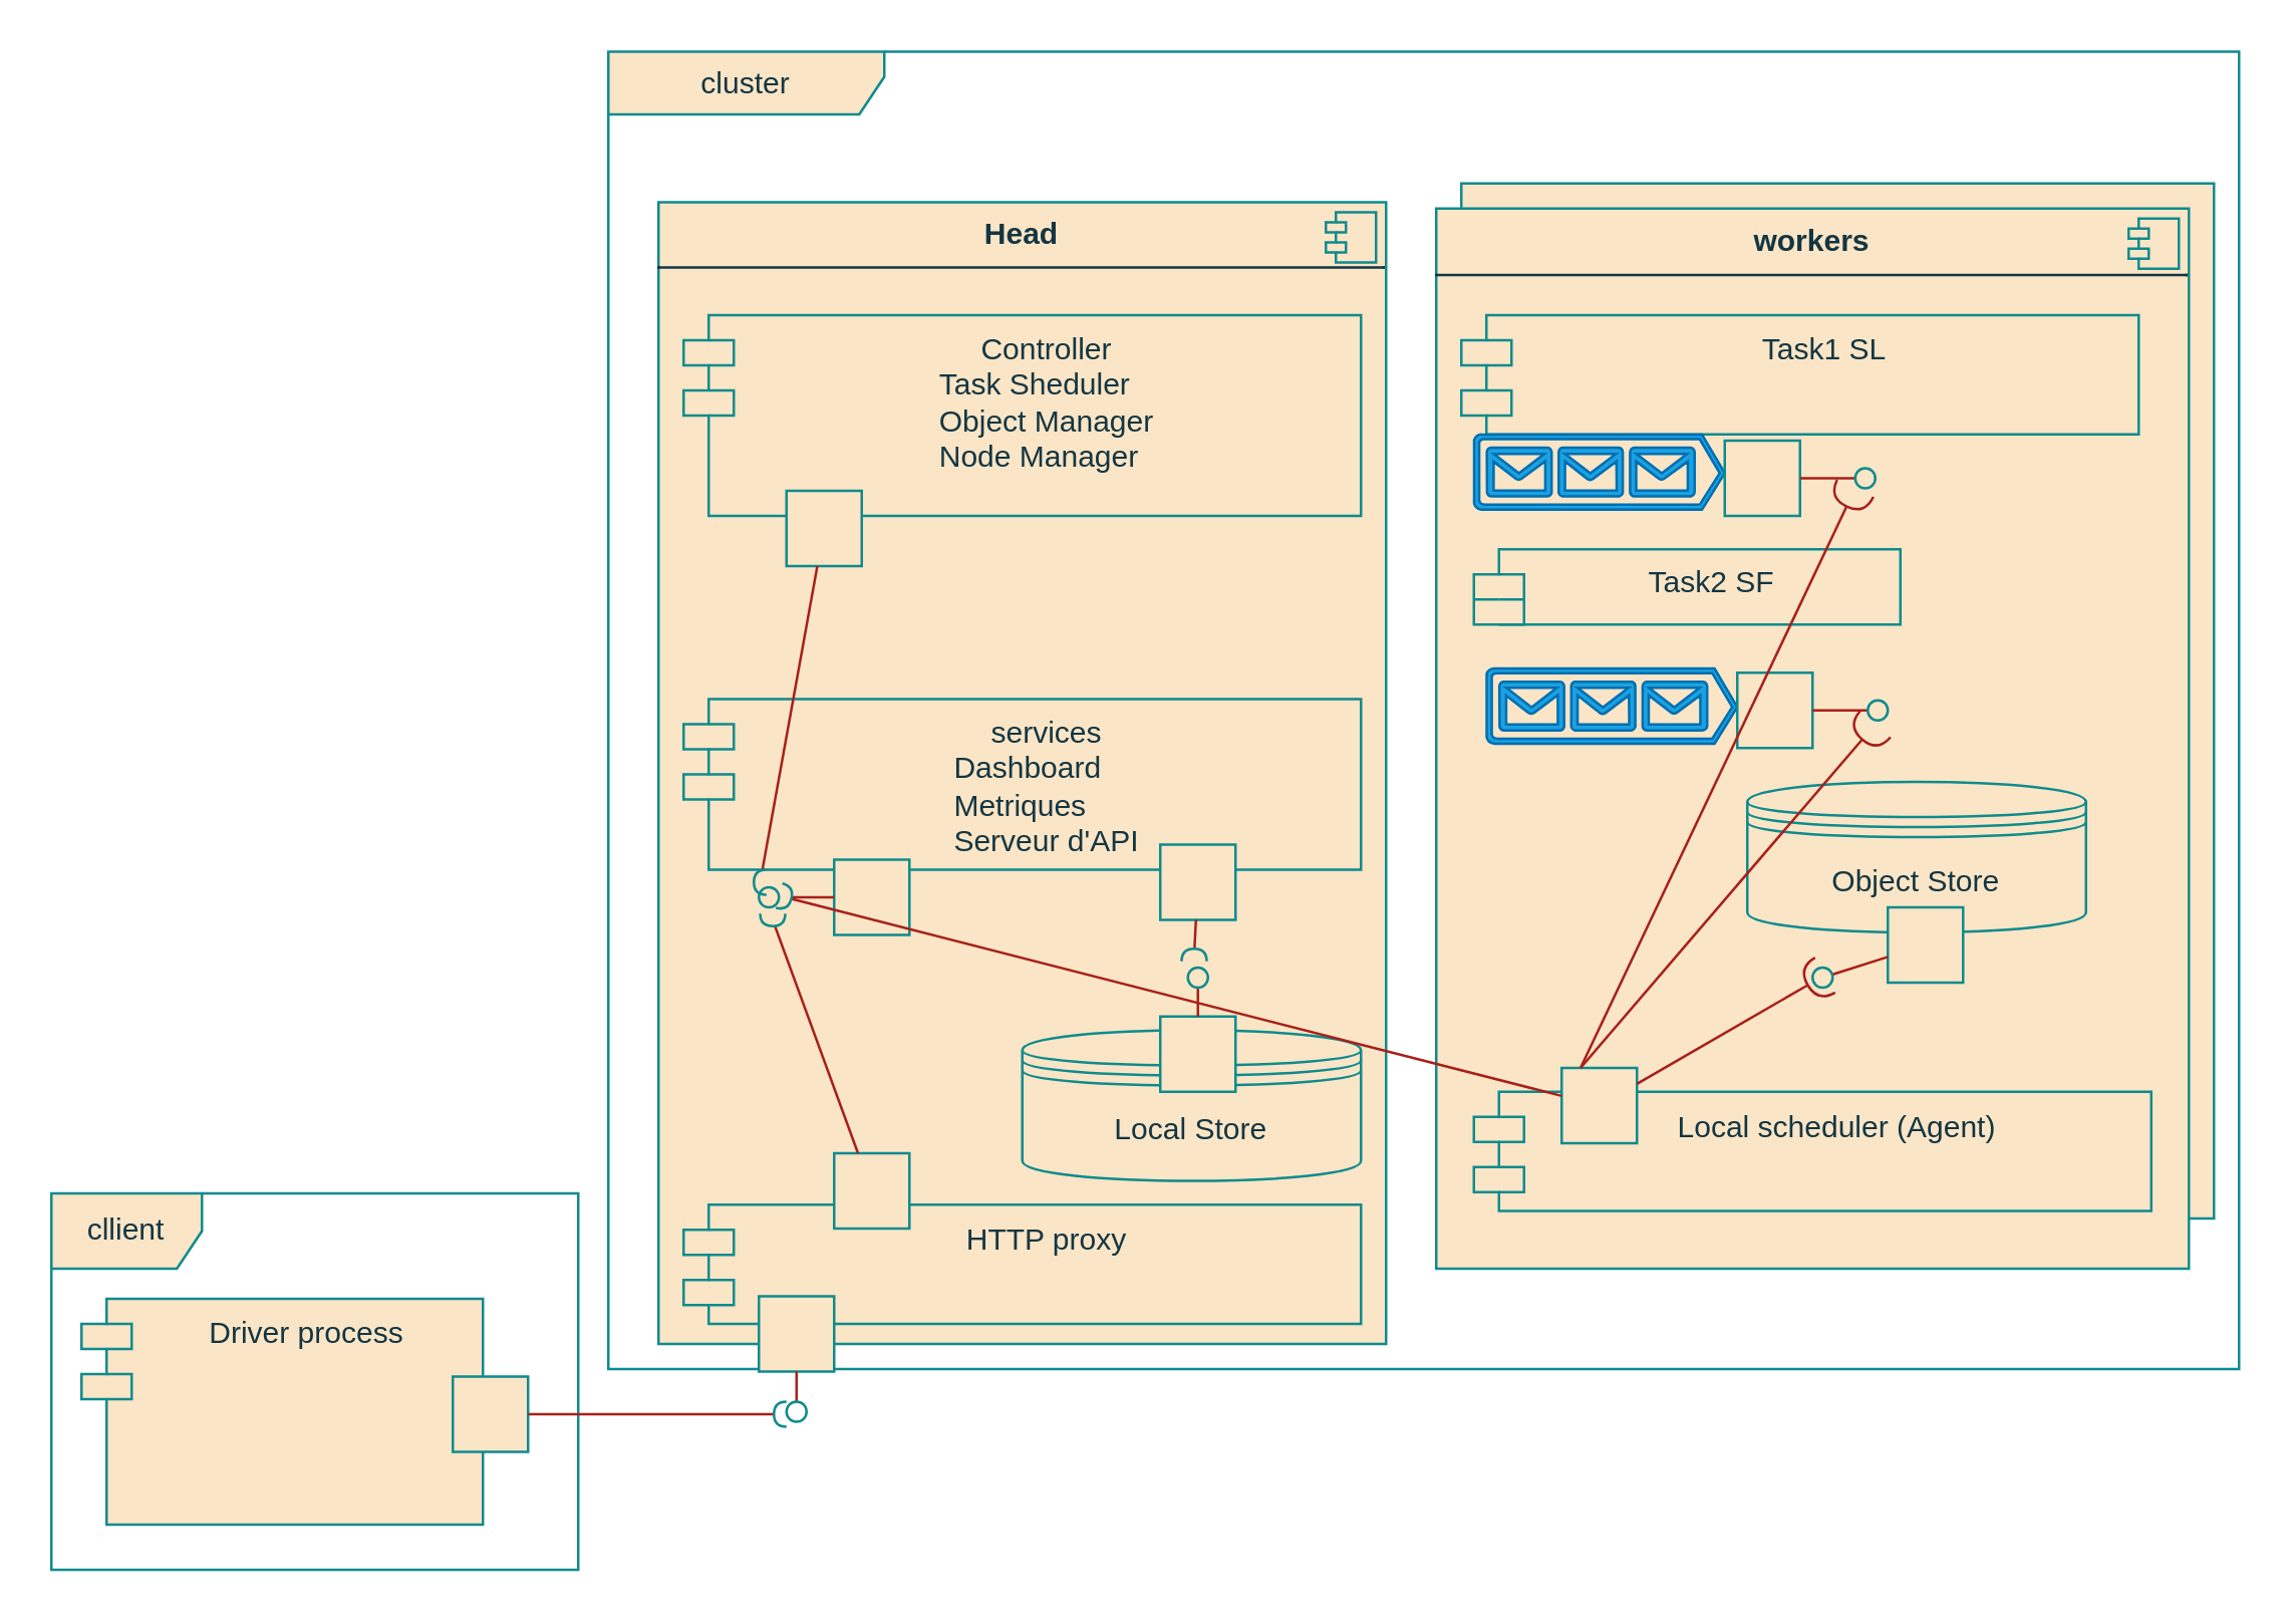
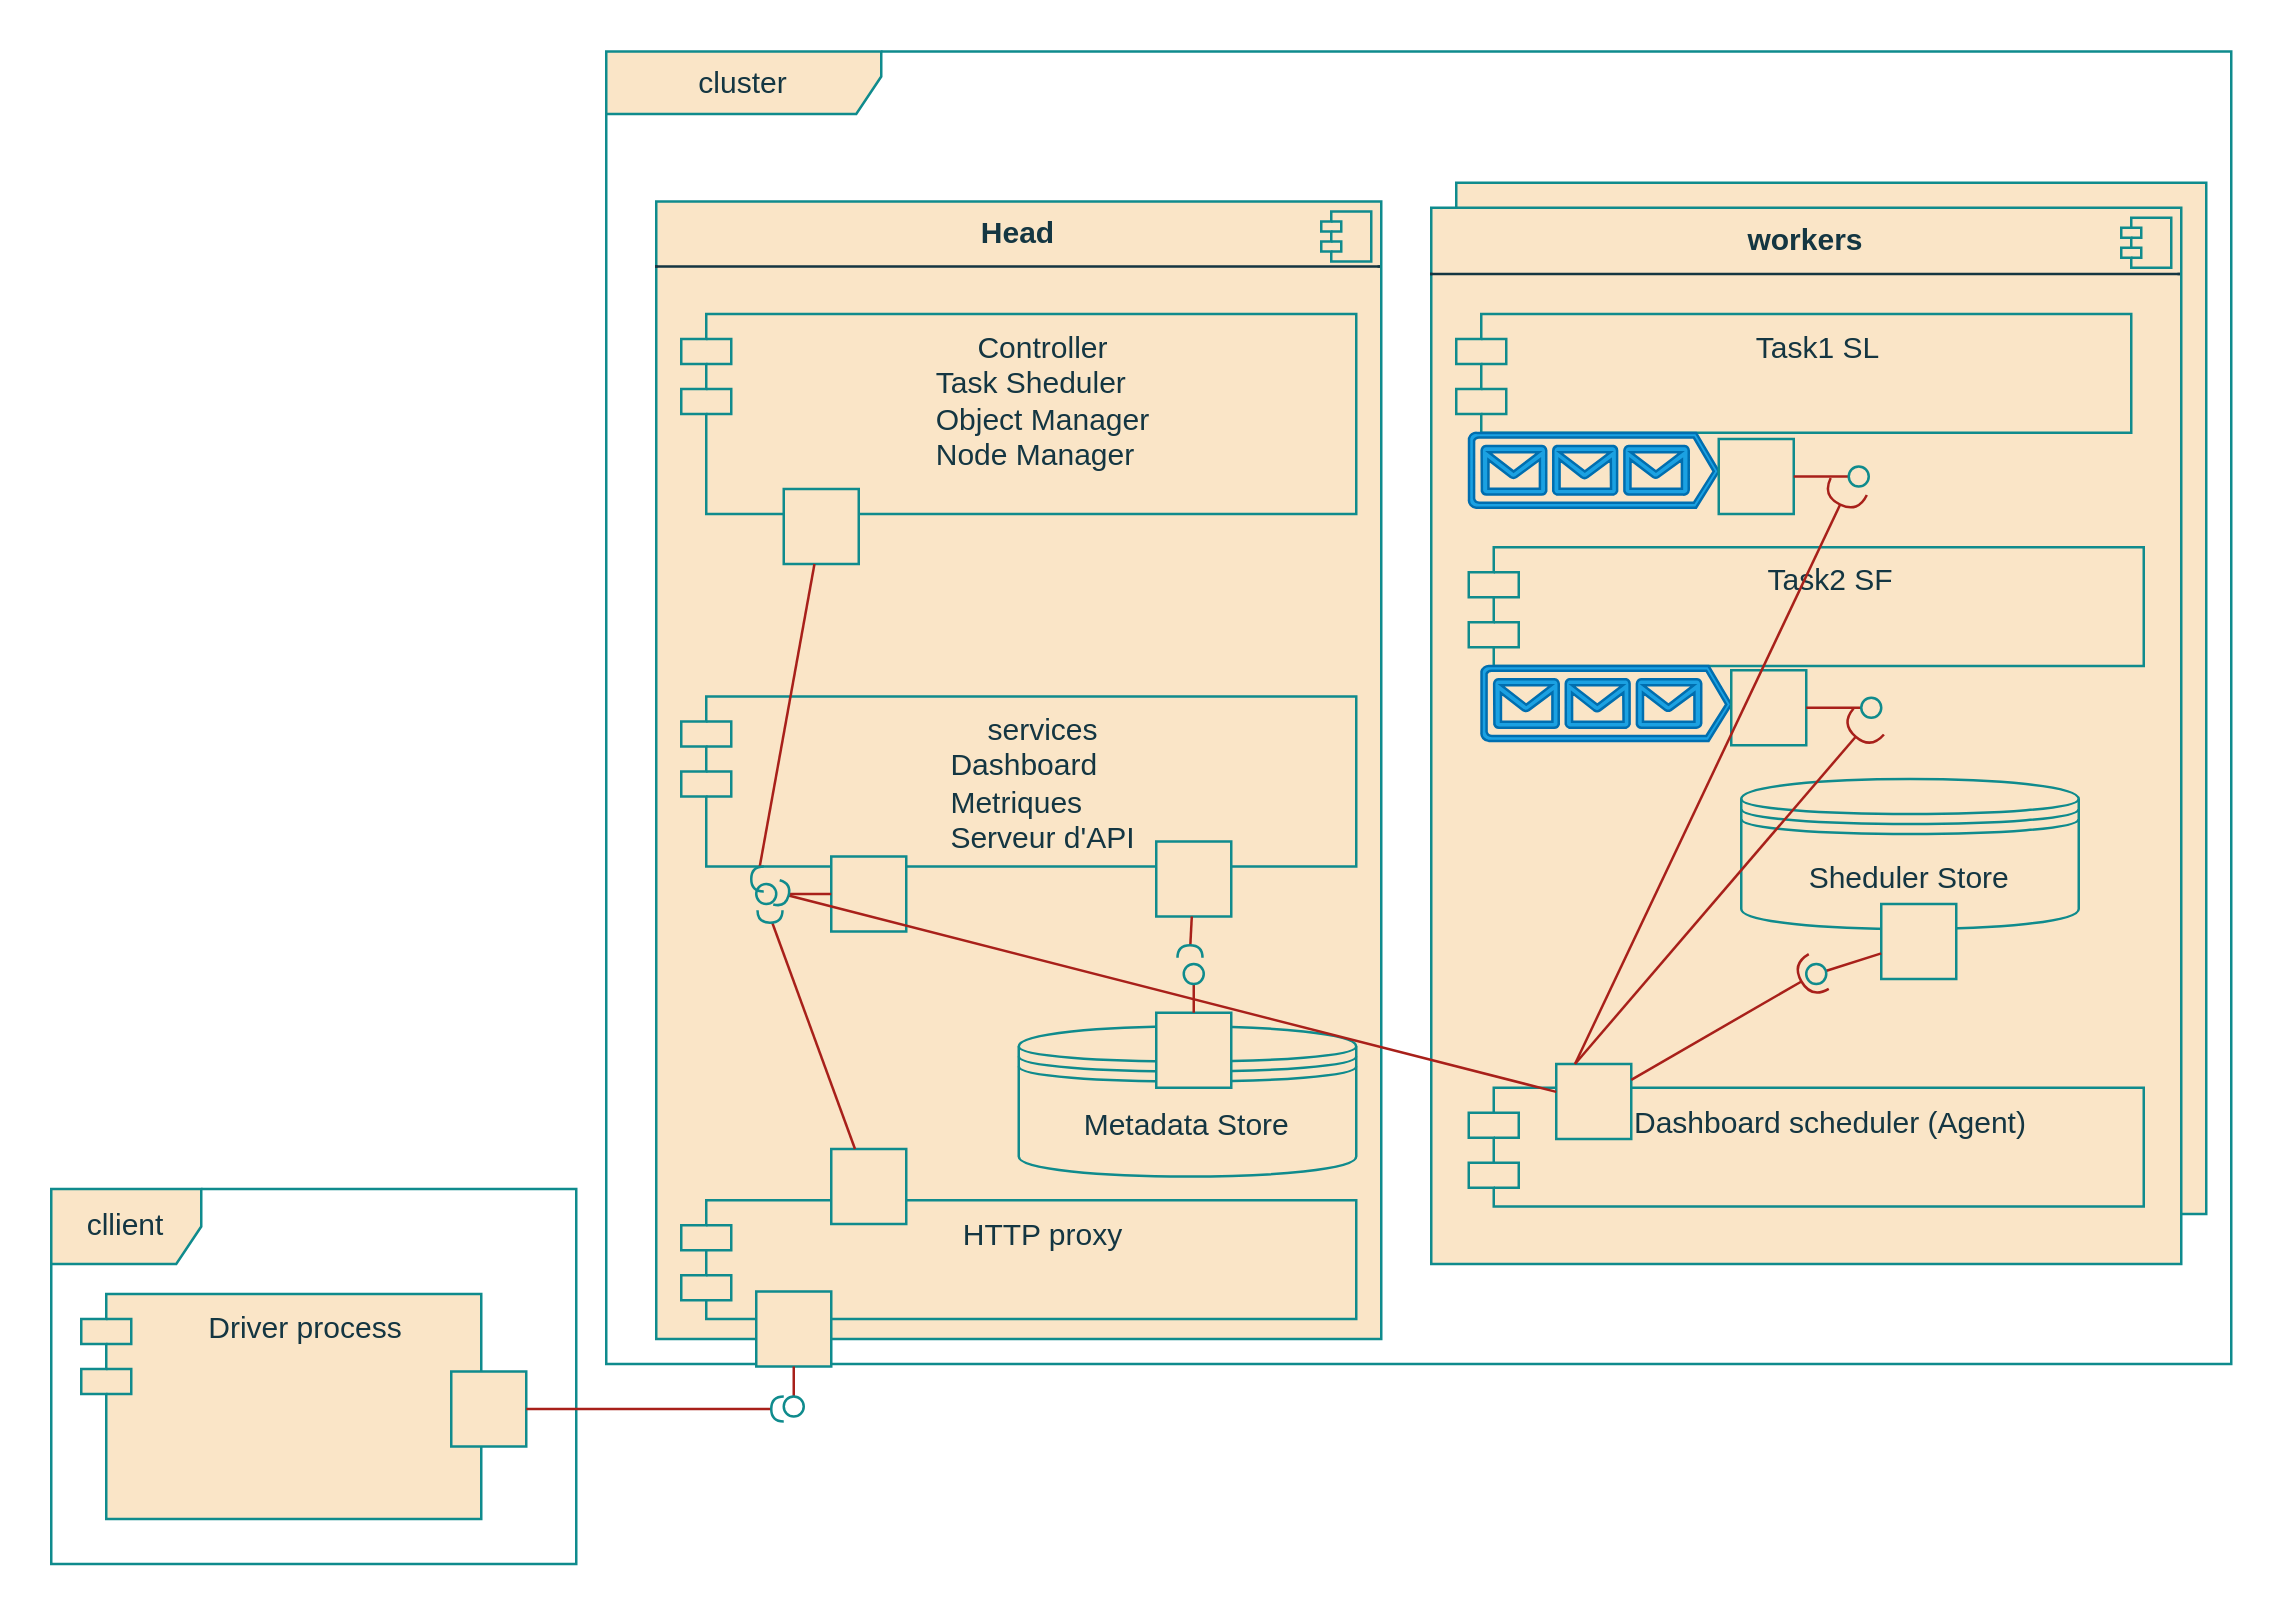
- <mxCell id="29" value="Task2 SF" style="shape=module;align=left;spacingLeft=20;align=center;verticalAlign=top;whiteSpace=wrap;html=1;labelBackgroundColor=none;fillColor=#FAE5C7;strokeColor=#0F8B8D;fontColor=#143642;" vertex="1" parent="1"><mxGeometry x="587" y="218.25" width="170" height="30" as="geometry" /></mxCell>
+ <mxCell id="29" value="Task2 SF" style="shape=module;align=left;spacingLeft=20;align=center;verticalAlign=top;whiteSpace=wrap;html=1;labelBackgroundColor=none;fillColor=#FAE5C7;strokeColor=#0F8B8D;fontColor=#143642;" vertex="1" parent="1"><mxGeometry x="587" y="218.25" width="270" height="47.5" as="geometry" /></mxCell>
- <mxCell id="32" value="Object Store" style="shape=datastore;whiteSpace=wrap;html=1;labelBackgroundColor=none;fillColor=#FAE5C7;strokeColor=#0F8B8D;fontColor=#143642;" vertex="1" parent="1"><mxGeometry x="696" y="311" width="135" height="60" as="geometry" /></mxCell>
+ <mxCell id="32" value="Sheduler Store" style="shape=datastore;whiteSpace=wrap;html=1;labelBackgroundColor=none;fillColor=#FAE5C7;strokeColor=#0F8B8D;fontColor=#143642;" vertex="1" parent="1"><mxGeometry x="696" y="311" width="135" height="60" as="geometry" /></mxCell>
- <mxCell id="33" value="Local scheduler (Agent)" style="shape=module;align=left;spacingLeft=20;align=center;verticalAlign=top;whiteSpace=wrap;html=1;labelBackgroundColor=none;fillColor=#FAE5C7;strokeColor=#0F8B8D;fontColor=#143642;" vertex="1" parent="1"><mxGeometry x="587" y="434.5" width="270" height="47.5" as="geometry" /></mxCell>
+ <mxCell id="33" value="Dashboard scheduler (Agent)" style="shape=module;align=left;spacingLeft=20;align=center;verticalAlign=top;whiteSpace=wrap;html=1;labelBackgroundColor=none;fillColor=#FAE5C7;strokeColor=#0F8B8D;fontColor=#143642;" vertex="1" parent="1"><mxGeometry x="587" y="434.5" width="270" height="47.5" as="geometry" /></mxCell>
- <mxCell id="34" value="Local Store" style="shape=datastore;whiteSpace=wrap;html=1;labelBackgroundColor=none;fillColor=#FAE5C7;strokeColor=#0F8B8D;fontColor=#143642;" vertex="1" parent="1"><mxGeometry x="407" y="410" width="135" height="60" as="geometry" /></mxCell>
+ <mxCell id="34" value="Metadata Store" style="shape=datastore;whiteSpace=wrap;html=1;labelBackgroundColor=none;fillColor=#FAE5C7;strokeColor=#0F8B8D;fontColor=#143642;" vertex="1" parent="1"><mxGeometry x="407" y="410" width="135" height="60" as="geometry" /></mxCell>
